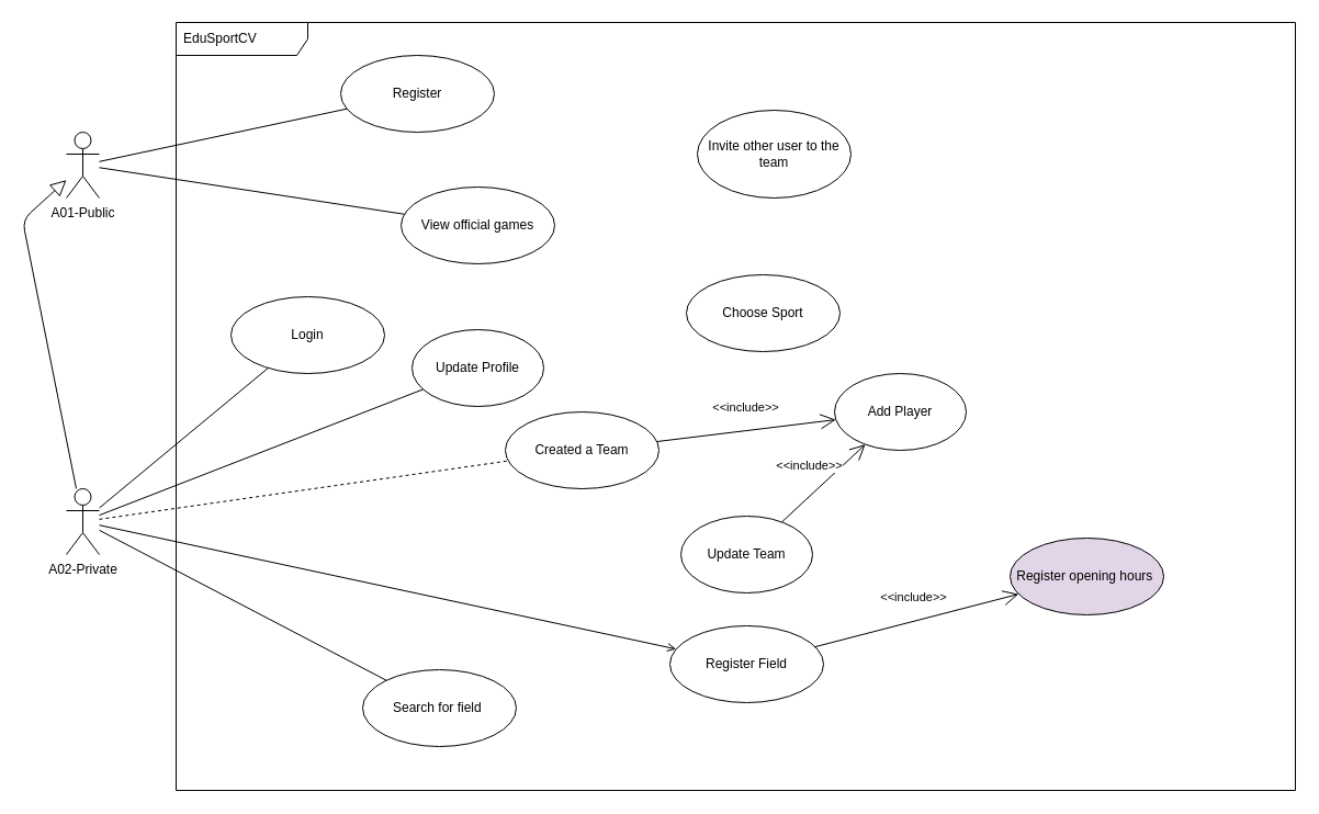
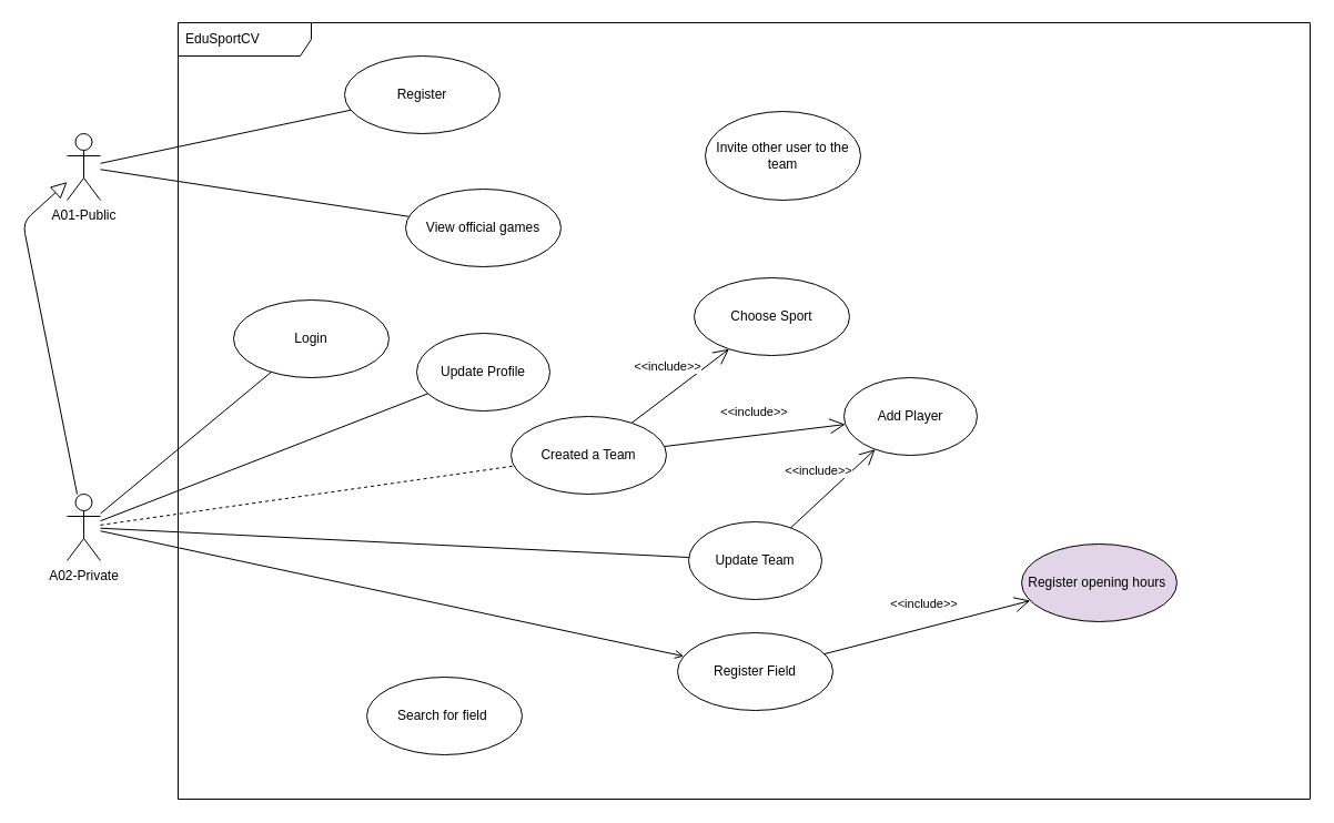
+ <mxCell id="19" value="&amp;lt;&amp;lt;include&amp;gt;&amp;gt;" style="endArrow=open;endSize=12;html=1;" edge="1" parent="1" source="6" target="5"><mxGeometry x="0.018" y="21" width="160" relative="1" as="geometry"><mxPoint x="500" y="370" as="sourcePoint" /><mxPoint x="660" y="370" as="targetPoint" /><mxPoint as="offset" /></mxGeometry></mxCell>
- <mxCell id="27" value="" style="endArrow=none;html=1;" edge="1" parent="1" source="9" target="8"><mxGeometry width="50" height="50" relative="1" as="geometry"><mxPoint x="100" y="483.879" as="sourcePoint" /><mxPoint x="550.773" y="450.187" as="targetPoint" /></mxGeometry></mxCell>
+ <mxCell id="27" value="" style="endArrow=none;html=1;" edge="1" parent="1" source="9" target="24"><mxGeometry width="50" height="50" relative="1" as="geometry"><mxPoint x="100" y="483.879" as="sourcePoint" /><mxPoint x="550.773" y="450.187" as="targetPoint" /></mxGeometry></mxCell>
